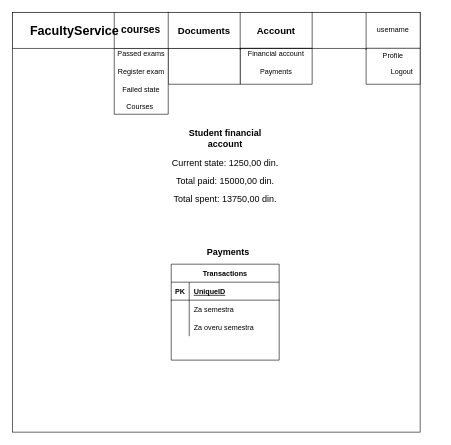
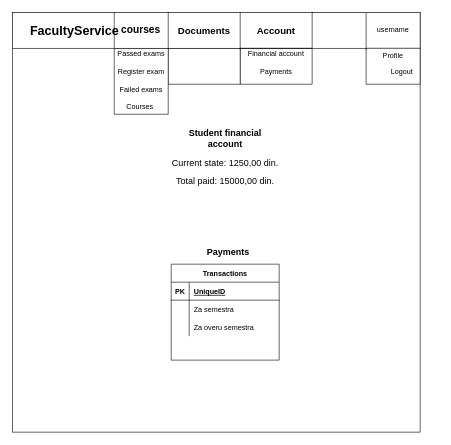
- <mxCell id="26" value="Failed state" style="text;html=1;strokeColor=none;fillColor=none;align=center;verticalAlign=middle;whiteSpace=wrap;rounded=0;" vertex="1" parent="1"><mxGeometry x="195" y="140" width="80" height="20" as="geometry" /></mxCell>
+ <mxCell id="26" value="Failed exams" style="text;html=1;strokeColor=none;fillColor=none;align=center;verticalAlign=middle;whiteSpace=wrap;rounded=0;" vertex="1" parent="1"><mxGeometry x="195" y="140" width="80" height="20" as="geometry" /></mxCell>
- <mxCell id="43" value="&lt;span style=&quot;font-size: 15px&quot;&gt;Total spent: 13750,00 din.&lt;/span&gt;" style="text;html=1;strokeColor=none;fillColor=none;align=center;verticalAlign=middle;whiteSpace=wrap;rounded=0;strokeWidth=1;" vertex="1" parent="1"><mxGeometry x="285" y="320" width="180" height="20" as="geometry" /></mxCell>
